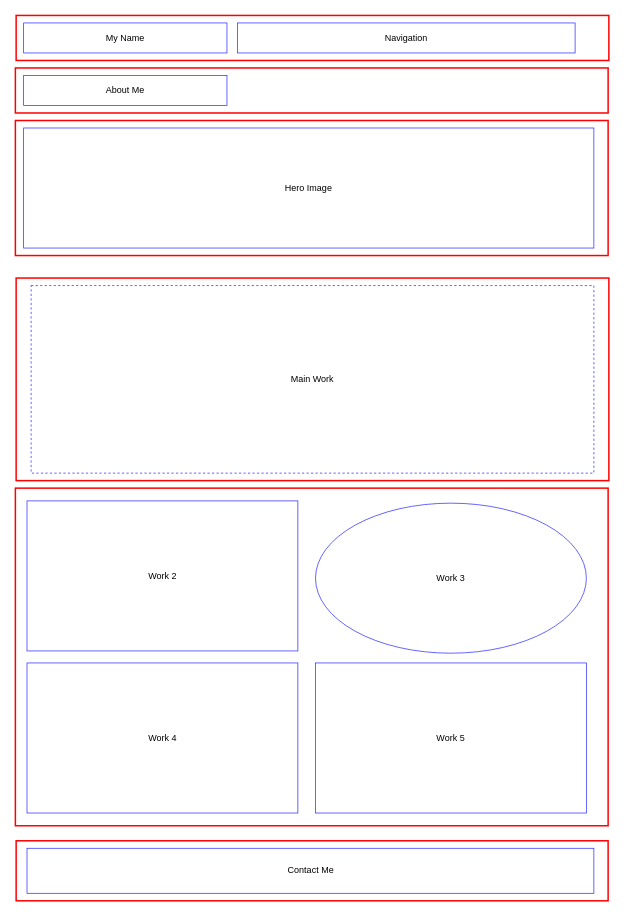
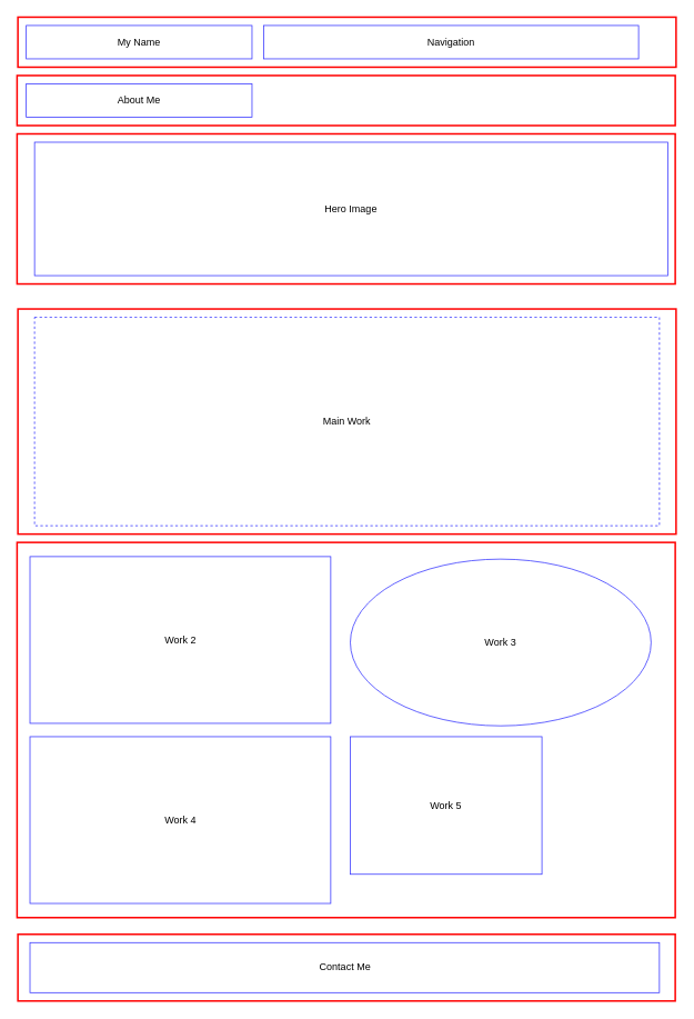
- <mxCell id="10" value="Hero Image" style="rounded=0;whiteSpace=wrap;html=1;strokeColor=#3333FF;fillColor=default;" parent="1" vertex="1"><mxGeometry x="31" y="170" width="760" height="160" as="geometry" /></mxCell>
+ <mxCell id="10" value="Hero Image" style="rounded=0;whiteSpace=wrap;html=1;strokeColor=#3333FF;fillColor=default;" parent="1" vertex="1"><mxGeometry x="41" y="170" width="760" height="160" as="geometry" /></mxCell>
- <mxCell id="13" value="Work 5" style="rounded=0;whiteSpace=wrap;html=1;strokeColor=#3333FF;fillColor=default;" parent="1" vertex="1"><mxGeometry x="420" y="883" width="361" height="200" as="geometry" /></mxCell>
+ <mxCell id="13" value="Work 5" style="rounded=0;whiteSpace=wrap;html=1;strokeColor=#3333FF;fillColor=default;" parent="1" vertex="1"><mxGeometry x="420" y="883" width="230" height="165" as="geometry" /></mxCell>
